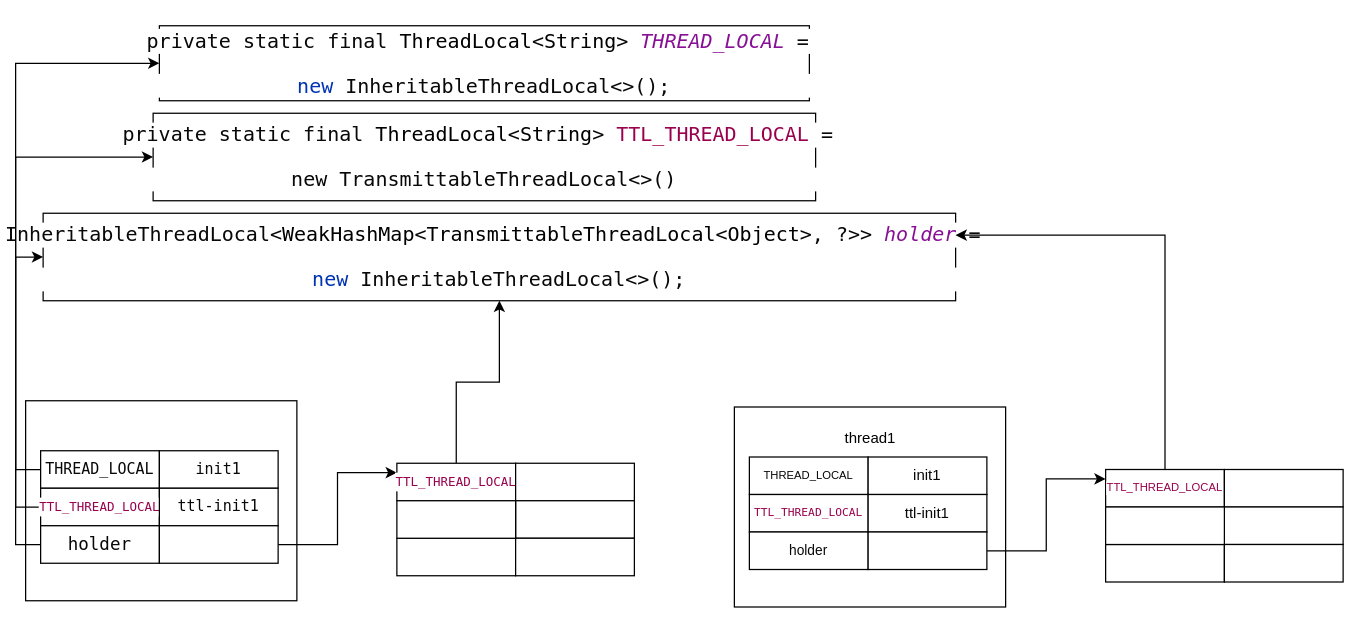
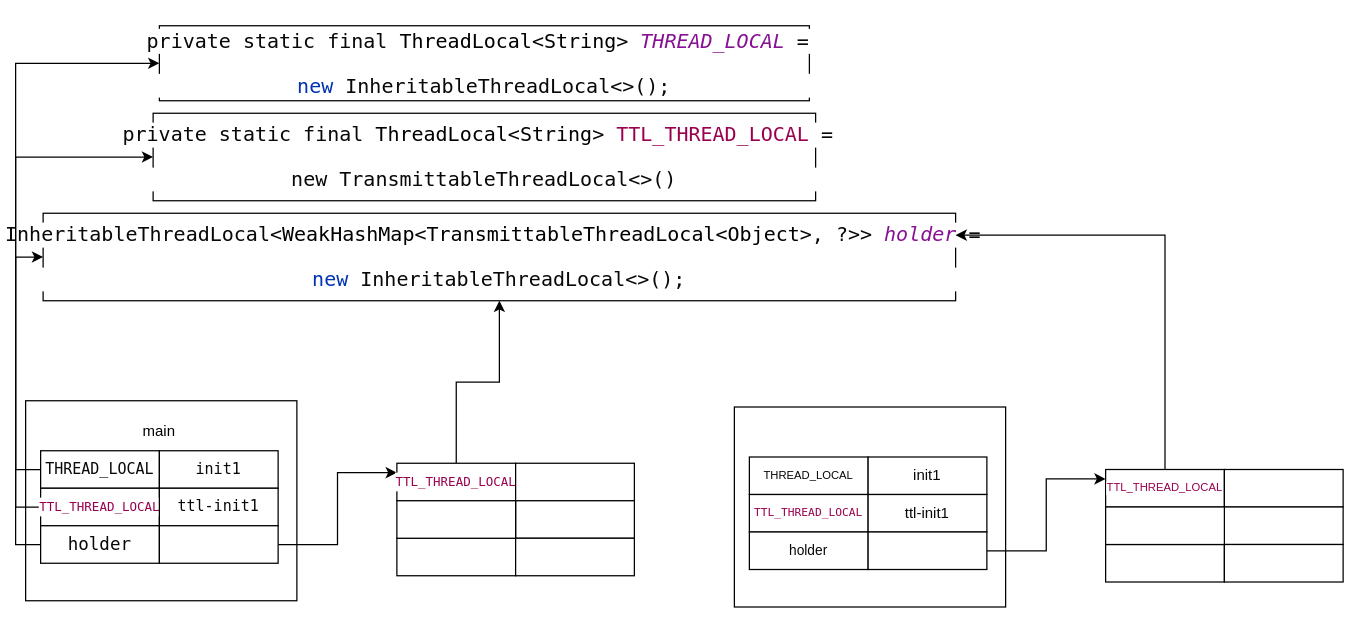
+ <mxCell id="38" value="main" style="text;html=1;strokeColor=none;fillColor=none;align=center;verticalAlign=middle;whiteSpace=wrap;rounded=0;" vertex="1" parent="1"><mxGeometry x="97" y="330" width="60" height="30" as="geometry" /></mxCell>
- <mxCell id="39" value="thread1" style="text;html=1;strokeColor=none;fillColor=none;align=center;verticalAlign=middle;whiteSpace=wrap;rounded=0;" vertex="1" parent="1"><mxGeometry x="665.5" y="335" width="60" height="30" as="geometry" /></mxCell>
